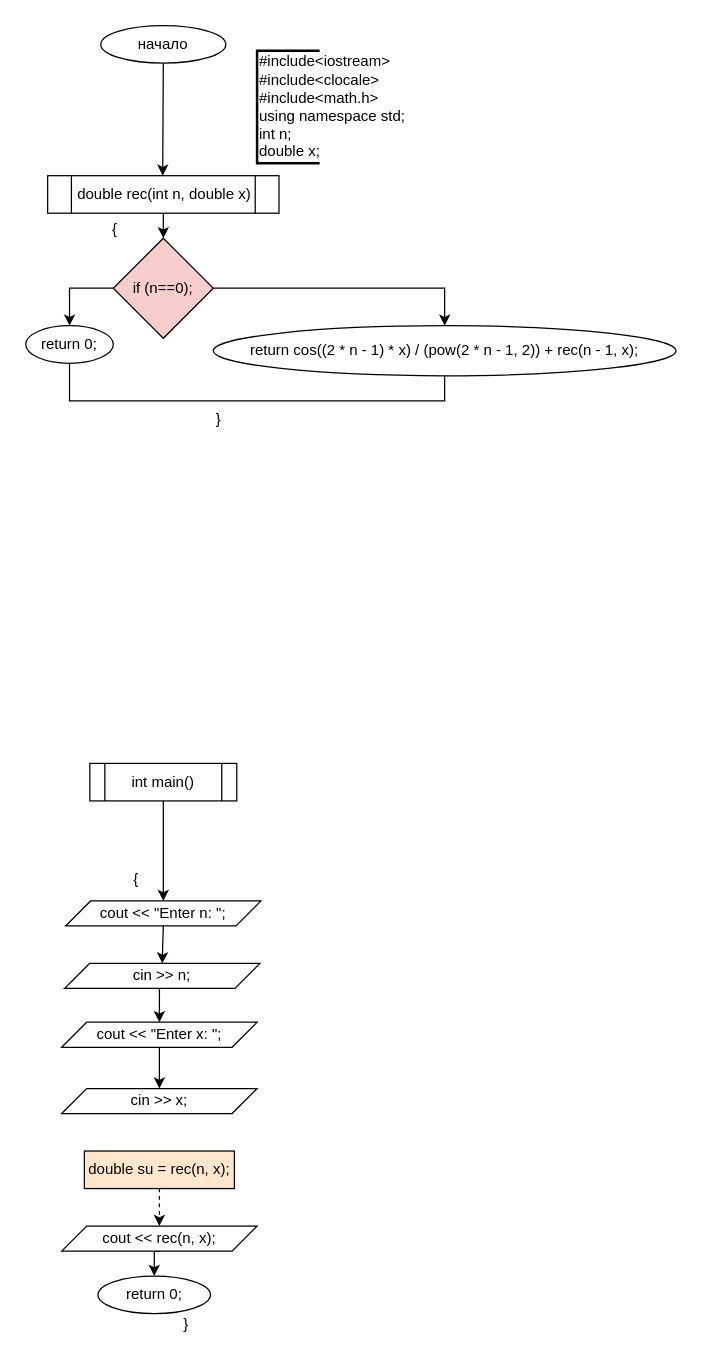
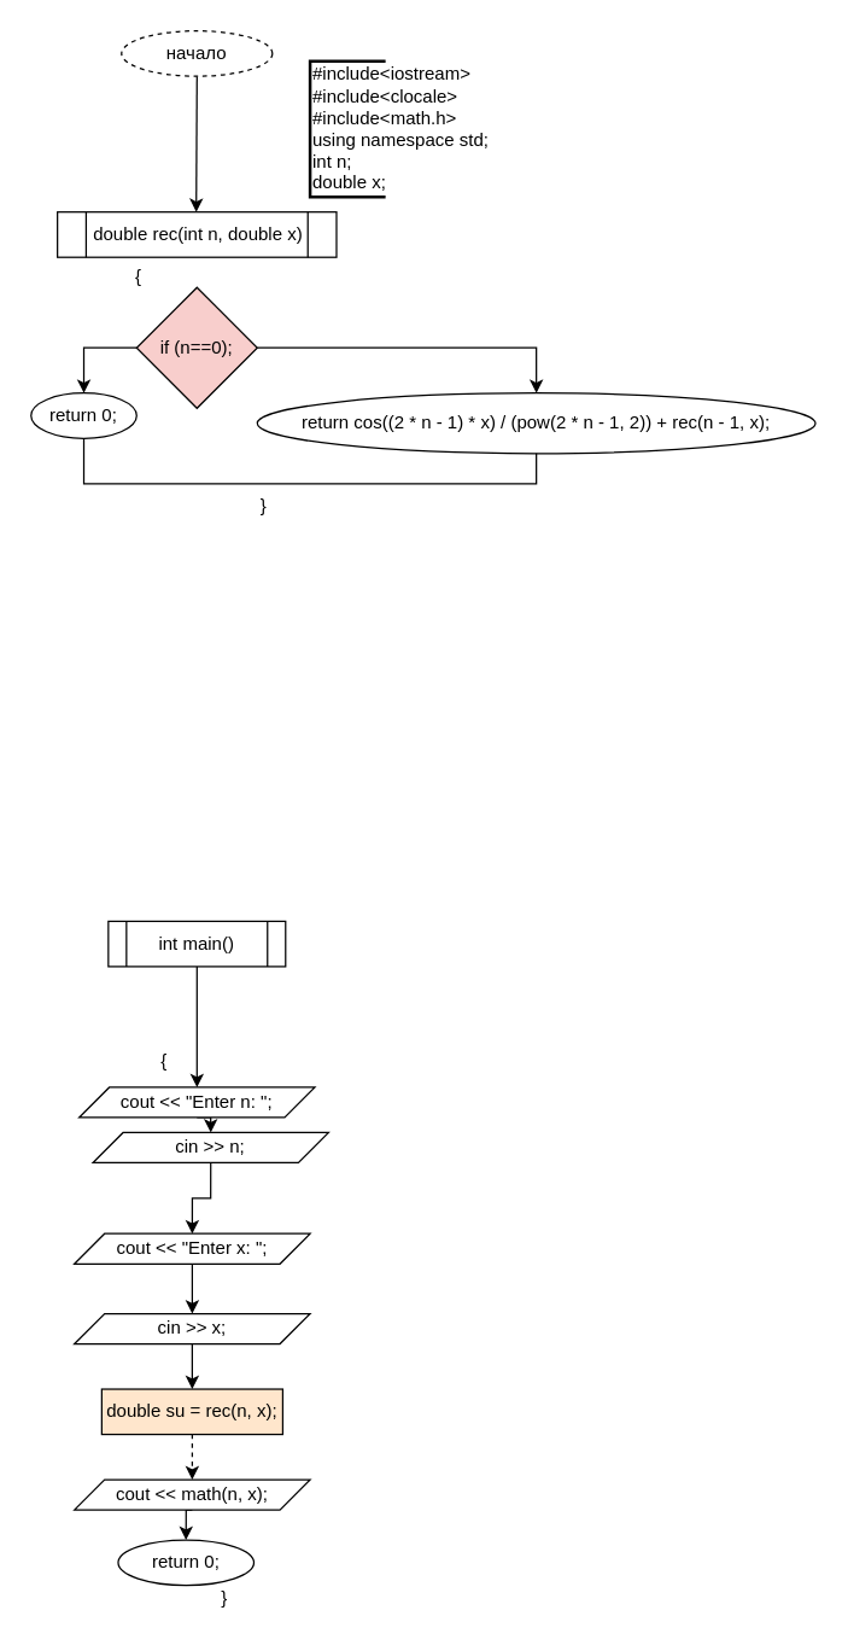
- <mxCell id="3" value="начало" style="ellipse;whiteSpace=wrap;html=1;" parent="1" vertex="1"><mxGeometry x="80" y="20" width="100" height="30" as="geometry" /></mxCell>
+ <mxCell id="3" value="начало" style="ellipse;whiteSpace=wrap;html=1;dashed=1;" parent="1" vertex="1"><mxGeometry x="80" y="20" width="100" height="30" as="geometry" /></mxCell>
- <mxCell id="5" style="edgeStyle=orthogonalEdgeStyle;rounded=0;orthogonalLoop=1;jettySize=auto;html=1;exitX=0.5;exitY=1;exitDx=0;exitDy=0;entryX=0.5;entryY=0;entryDx=0;entryDy=0;" edge="1" parent="1" source="6" target="25"><mxGeometry relative="1" as="geometry" /></mxCell>
- <mxCell id="12" value="cin &amp;gt;&amp;gt; n;" style="shape=parallelogram;perimeter=parallelogramPerimeter;whiteSpace=wrap;html=1;fixedSize=1;" parent="1" vertex="1"><mxGeometry x="51" y="770" width="156.25" height="20" as="geometry" /></mxCell>
+ <mxCell id="12" value="cin &amp;gt;&amp;gt; n;" style="shape=parallelogram;perimeter=parallelogramPerimeter;whiteSpace=wrap;html=1;fixedSize=1;" parent="1" vertex="1"><mxGeometry x="61" y="750" width="156.25" height="20" as="geometry" /></mxCell>
+ <mxCell id="15" style="edgeStyle=orthogonalEdgeStyle;rounded=0;orthogonalLoop=1;jettySize=auto;html=1;exitX=0.5;exitY=1;exitDx=0;exitDy=0;entryX=0.5;entryY=0;entryDx=0;entryDy=0;" edge="1" parent="1" source="16" target="31"><mxGeometry relative="1" as="geometry" /></mxCell>
- <mxCell id="18" value="cout &amp;lt;&amp;lt; rec(n, x);" style="shape=parallelogram;perimeter=parallelogramPerimeter;whiteSpace=wrap;html=1;fixedSize=1;" parent="1" vertex="1"><mxGeometry x="48.75" y="980" width="156.25" height="20" as="geometry" /></mxCell>
+ <mxCell id="18" value="cout &amp;lt;&amp;lt; math(n, x);" style="shape=parallelogram;perimeter=parallelogramPerimeter;whiteSpace=wrap;html=1;fixedSize=1;" parent="1" vertex="1"><mxGeometry x="48.75" y="980" width="156.25" height="20" as="geometry" /></mxCell>
